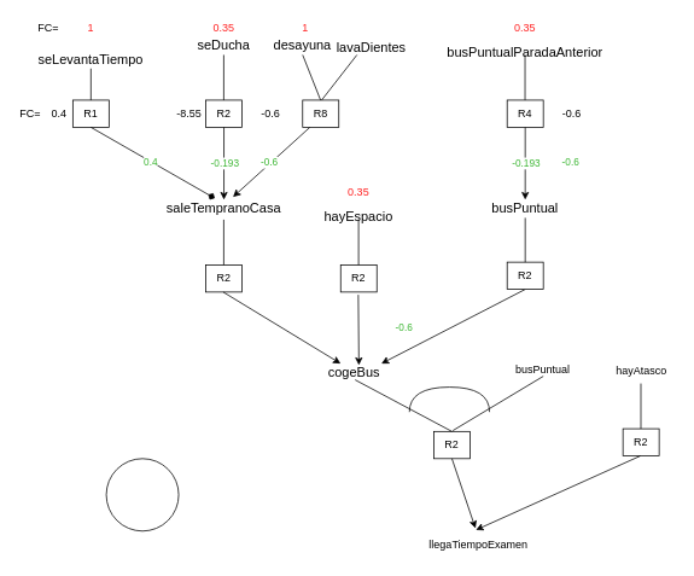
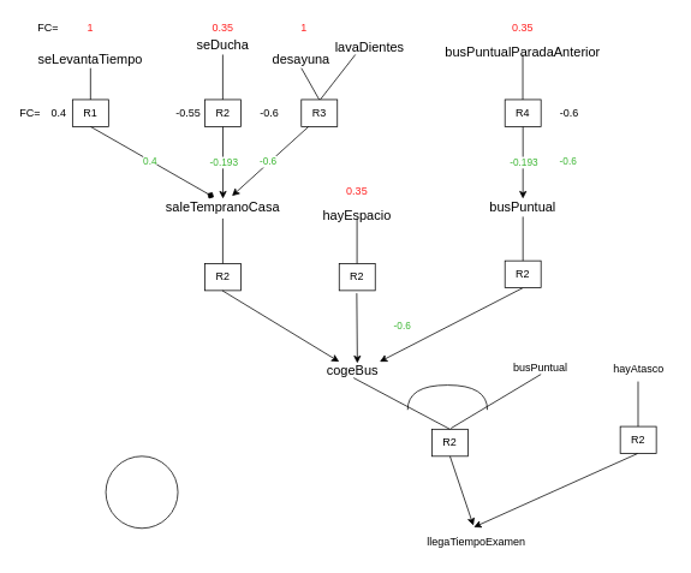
- <mxCell id="16" value="&lt;span style=&quot;font-size: 14.667px;&quot;&gt;desayuna&lt;/span&gt;" style="text;html=1;align=center;verticalAlign=middle;whiteSpace=wrap;rounded=0;" parent="1" vertex="1"><mxGeometry x="304" y="40" width="60" height="20" as="geometry" /></mxCell>
+ <mxCell id="16" value="&lt;span style=&quot;font-size: 14.667px;&quot;&gt;desayuna&lt;/span&gt;" style="text;html=1;align=center;verticalAlign=middle;whiteSpace=wrap;rounded=0;" parent="1" vertex="1"><mxGeometry x="304" y="55" width="60" height="20" as="geometry" /></mxCell>
- <mxCell id="22" value="&amp;nbsp;-8.55" style="text;html=1;align=center;verticalAlign=middle;whiteSpace=wrap;rounded=0;" parent="1" vertex="1"><mxGeometry x="187" y="116.25" width="40" height="17.5" as="geometry" /></mxCell>
+ <mxCell id="22" value="&amp;nbsp;-0.55" style="text;html=1;align=center;verticalAlign=middle;whiteSpace=wrap;rounded=0;" parent="1" vertex="1"><mxGeometry x="187" y="116.25" width="40" height="17.5" as="geometry" /></mxCell>
- <mxCell id="9" value="R8" style="text;html=1;align=center;verticalAlign=middle;whiteSpace=wrap;rounded=0;" parent="1" vertex="1"><mxGeometry x="324" y="110" width="60" height="30" as="geometry" /></mxCell>
+ <mxCell id="9" value="R3" style="text;html=1;align=center;verticalAlign=middle;whiteSpace=wrap;rounded=0;" parent="1" vertex="1"><mxGeometry x="324" y="110" width="60" height="30" as="geometry" /></mxCell>
